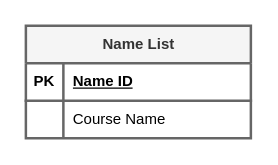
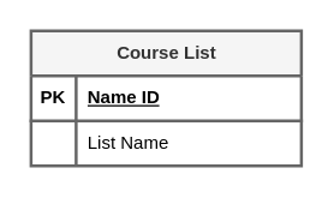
- <mxCell id="2" value="Name List" style="shape=table;startSize=30;container=1;collapsible=1;childLayout=tableLayout;fixedRows=1;rowLines=0;fontStyle=1;align=center;resizeLast=1;html=1;textShadow=0;labelBorderColor=none;labelBackgroundColor=none;fontColor=#333333;fillColor=#f5f5f5;strokeColor=#666666;shadow=0;strokeWidth=2;" vertex="1" parent="1"><mxGeometry x="20" y="20" width="180" height="90" as="geometry" /></mxCell>
+ <mxCell id="2" value="Course List" style="shape=table;startSize=30;container=1;collapsible=1;childLayout=tableLayout;fixedRows=1;rowLines=0;fontStyle=1;align=center;resizeLast=1;html=1;textShadow=0;labelBorderColor=none;labelBackgroundColor=none;fontColor=#333333;fillColor=#f5f5f5;strokeColor=#666666;shadow=0;strokeWidth=2;" vertex="1" parent="1"><mxGeometry x="20" y="20" width="180" height="90" as="geometry" /></mxCell>
- <mxCell id="8" value="Course Name" style="shape=partialRectangle;connectable=0;fillColor=none;top=0;left=0;bottom=0;right=0;align=left;spacingLeft=6;overflow=hidden;whiteSpace=wrap;html=1;strokeWidth=2;" vertex="1" parent="6"><mxGeometry x="30" width="150" height="30" as="geometry"><mxRectangle width="150" height="30" as="alternateBounds" /></mxGeometry></mxCell>
+ <mxCell id="8" value="List Name" style="shape=partialRectangle;connectable=0;fillColor=none;top=0;left=0;bottom=0;right=0;align=left;spacingLeft=6;overflow=hidden;whiteSpace=wrap;html=1;strokeWidth=2;" vertex="1" parent="6"><mxGeometry x="30" width="150" height="30" as="geometry"><mxRectangle width="150" height="30" as="alternateBounds" /></mxGeometry></mxCell>
